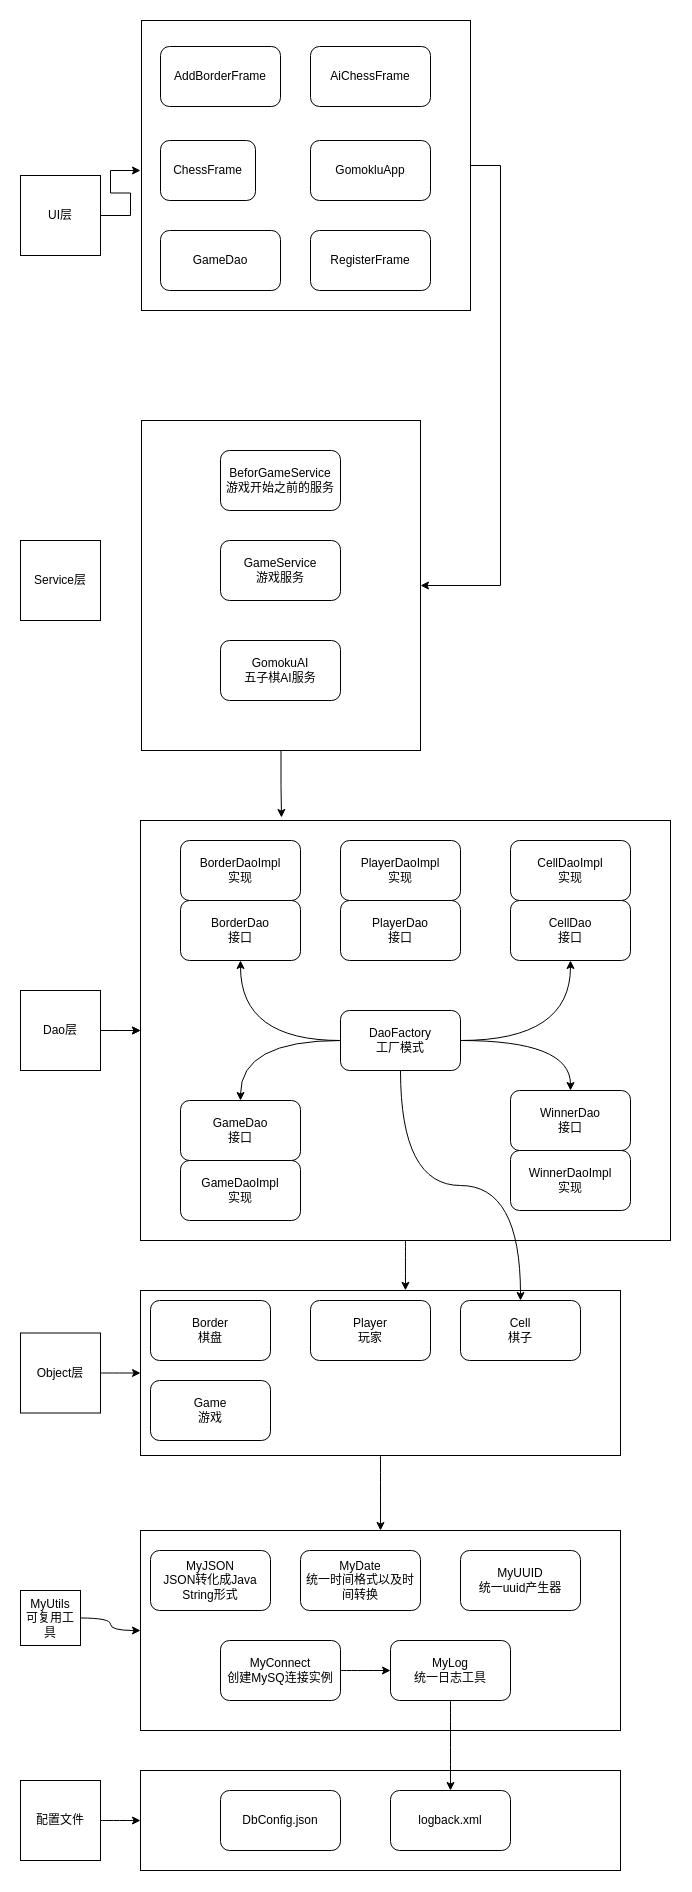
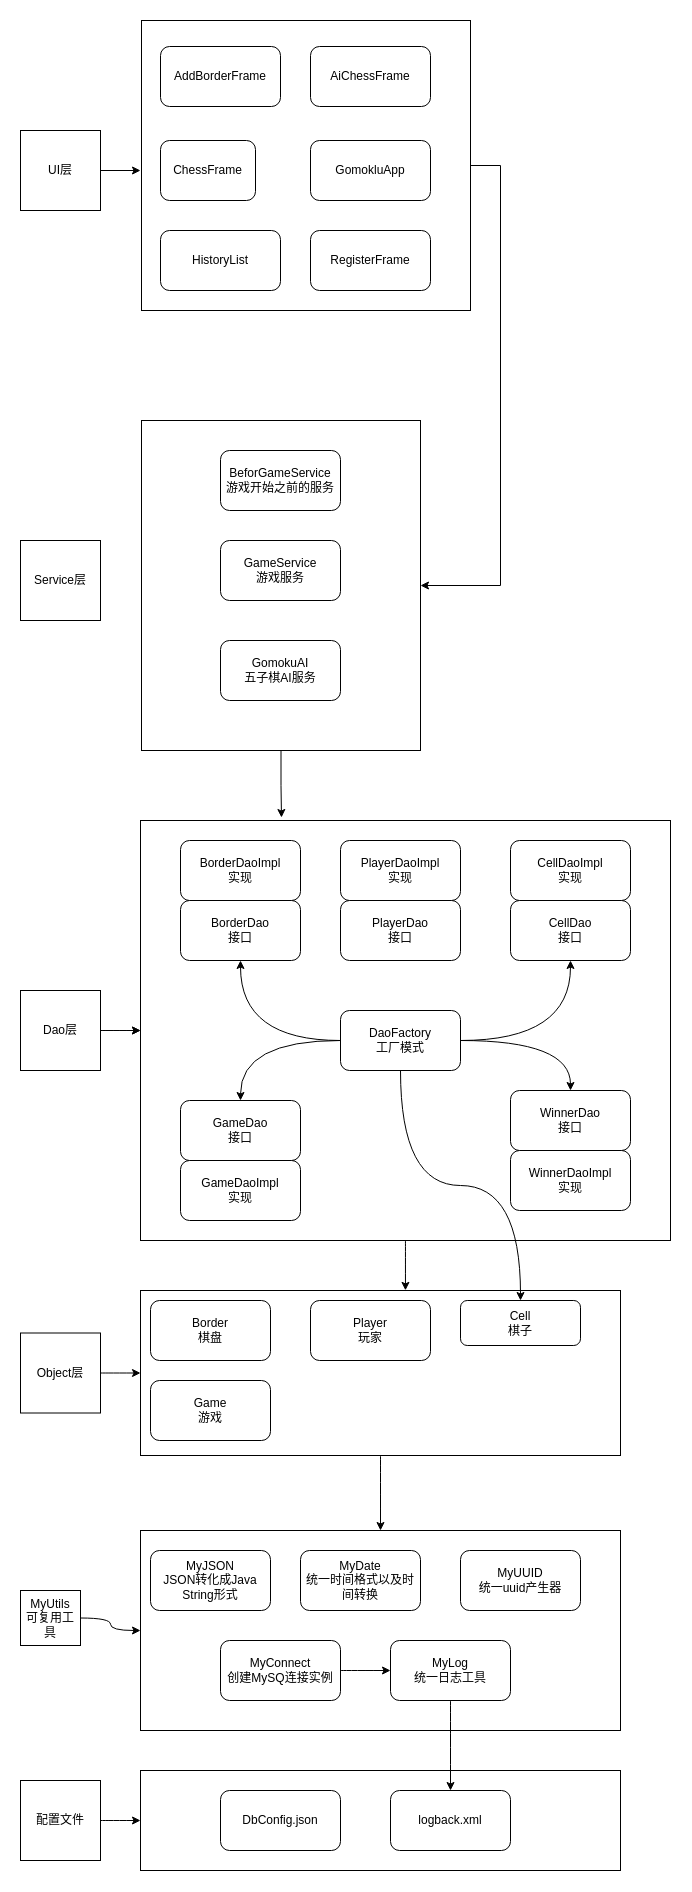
- <mxCell id="58" value="UI层" style="whiteSpace=wrap;html=1;aspect=fixed;" vertex="1" parent="1"><mxGeometry x="20" y="175" width="80" height="80" as="geometry" /></mxCell>
+ <mxCell id="58" value="UI层" style="whiteSpace=wrap;html=1;aspect=fixed;" vertex="1" parent="1"><mxGeometry x="20" y="130" width="80" height="80" as="geometry" /></mxCell>
- <mxCell id="65" value="GameDao" style="rounded=1;whiteSpace=wrap;html=1;" vertex="1" parent="1"><mxGeometry x="160" y="230" width="120" height="60" as="geometry" /></mxCell>
+ <mxCell id="65" value="HistoryList" style="rounded=1;whiteSpace=wrap;html=1;" vertex="1" parent="1"><mxGeometry x="160" y="230" width="120" height="60" as="geometry" /></mxCell>
- <mxCell id="26" value="Cell&lt;div&gt;棋子&lt;/div&gt;" style="rounded=1;whiteSpace=wrap;html=1;" vertex="1" parent="1"><mxGeometry x="460" y="1300" width="120" height="60" as="geometry" /></mxCell>
+ <mxCell id="26" value="Cell&lt;div&gt;棋子&lt;/div&gt;" style="rounded=1;whiteSpace=wrap;html=1;" vertex="1" parent="1"><mxGeometry x="460" y="1300" width="120" height="45" as="geometry" /></mxCell>
